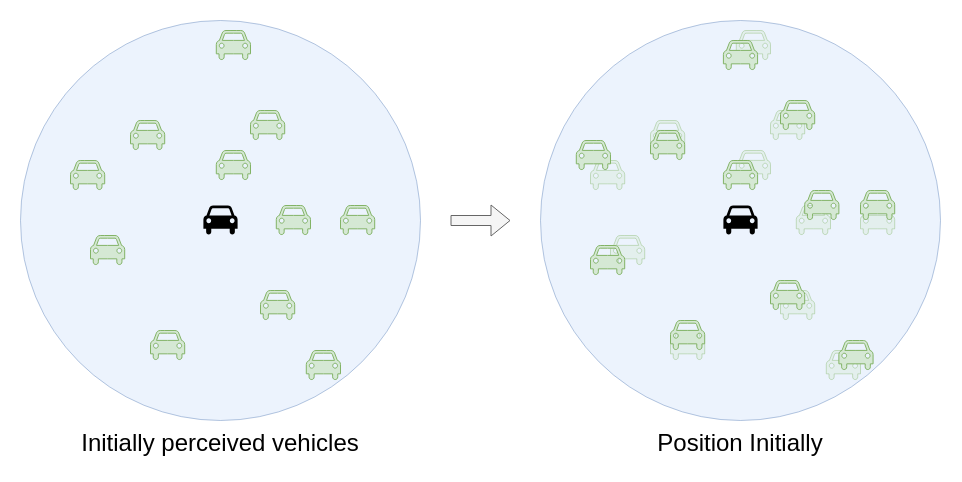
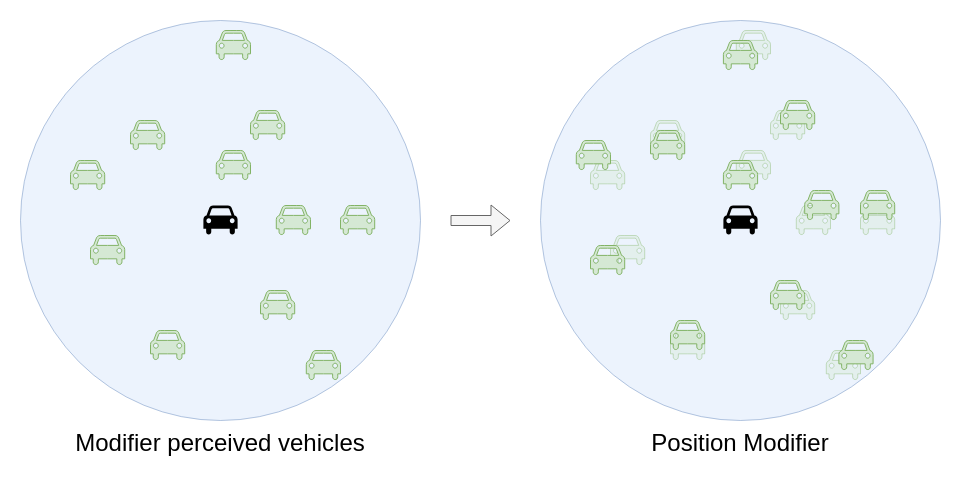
- <mxCell id="40" value="&lt;font style=&quot;font-size: 24px;&quot;&gt;Initially perceived vehicles&lt;/font&gt;" style="text;html=1;strokeColor=none;fillColor=none;align=center;verticalAlign=bottom;whiteSpace=wrap;rounded=0;fontSize=24;" parent="1" vertex="1"><mxGeometry x="60" y="430" width="320" height="30" as="geometry" /></mxCell>
+ <mxCell id="40" value="&lt;font style=&quot;font-size: 24px;&quot;&gt;Modifier perceived vehicles&lt;/font&gt;" style="text;html=1;strokeColor=none;fillColor=none;align=center;verticalAlign=bottom;whiteSpace=wrap;rounded=0;fontSize=24;" parent="1" vertex="1"><mxGeometry x="60" y="430" width="320" height="30" as="geometry" /></mxCell>
- <mxCell id="41" value="&lt;font style=&quot;font-size: 24px;&quot;&gt;Position Initially&lt;/font&gt;" style="text;html=1;strokeColor=none;fillColor=none;align=center;verticalAlign=bottom;whiteSpace=wrap;rounded=0;fontSize=24;" parent="1" vertex="1"><mxGeometry x="580" y="430" width="320" height="30" as="geometry" /></mxCell>
+ <mxCell id="41" value="&lt;font style=&quot;font-size: 24px;&quot;&gt;Position Modifier&lt;/font&gt;" style="text;html=1;strokeColor=none;fillColor=none;align=center;verticalAlign=bottom;whiteSpace=wrap;rounded=0;fontSize=24;" parent="1" vertex="1"><mxGeometry x="580" y="430" width="320" height="30" as="geometry" /></mxCell>
